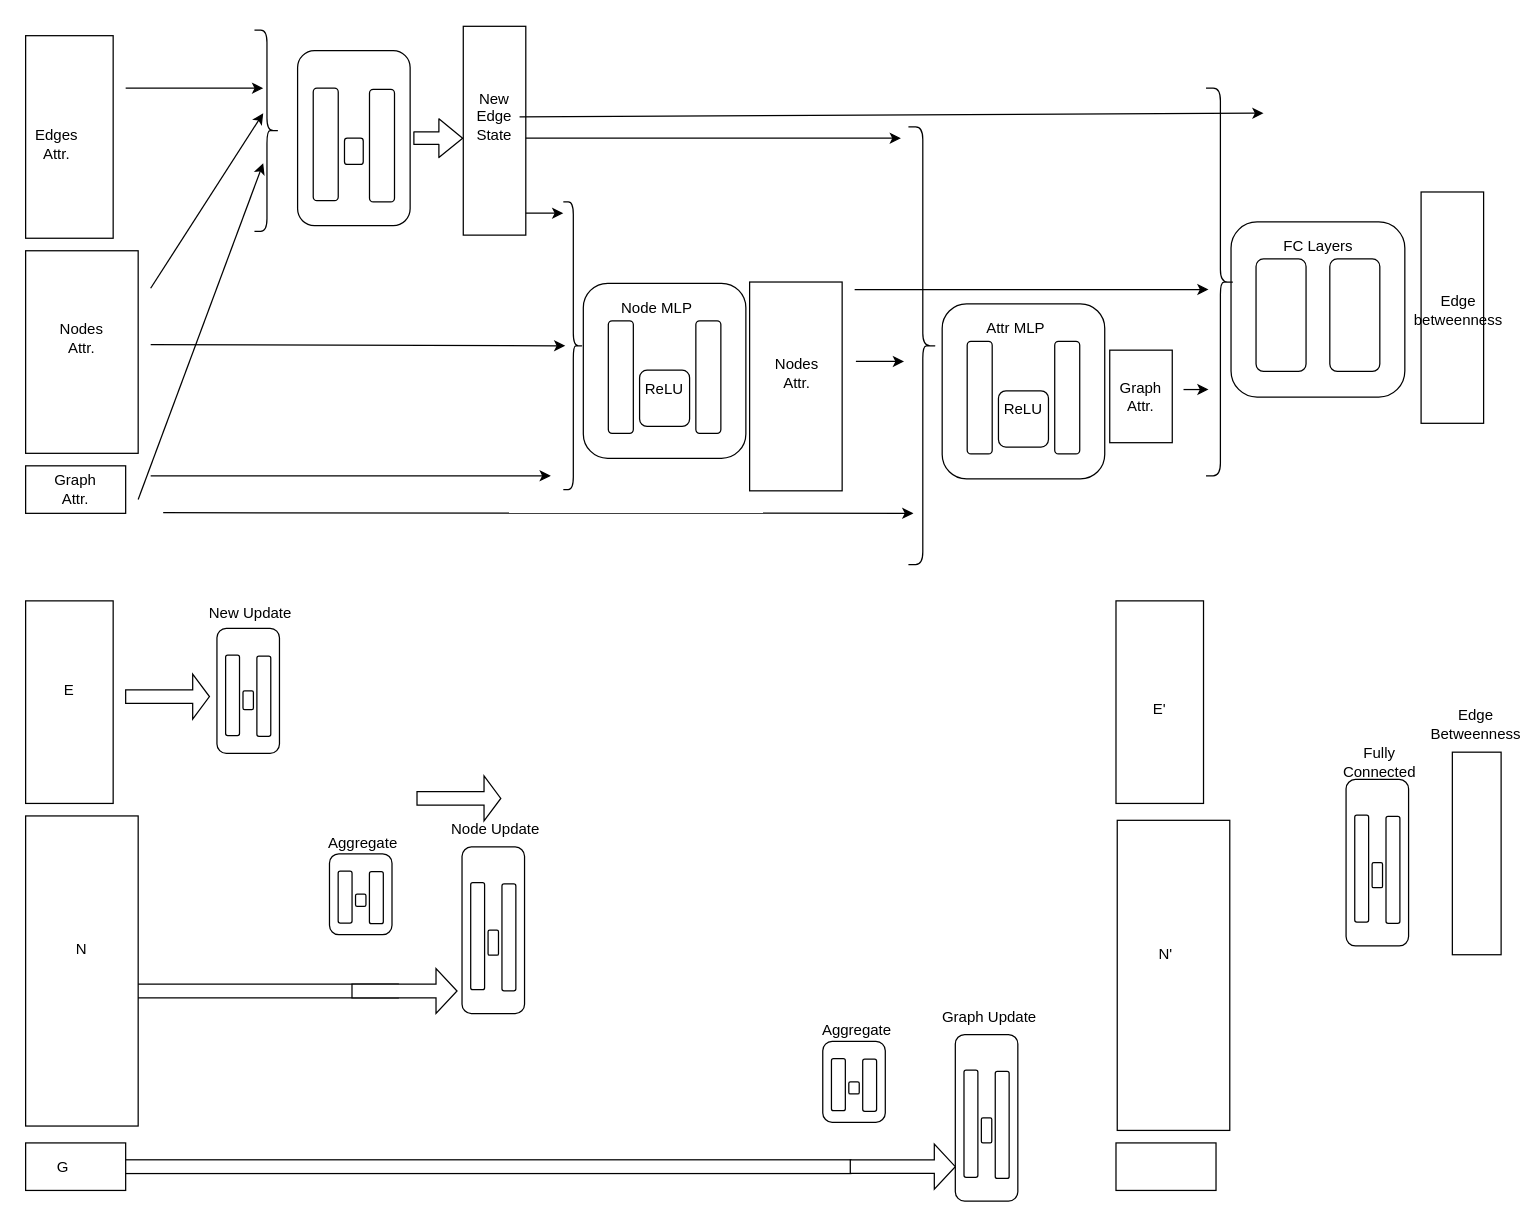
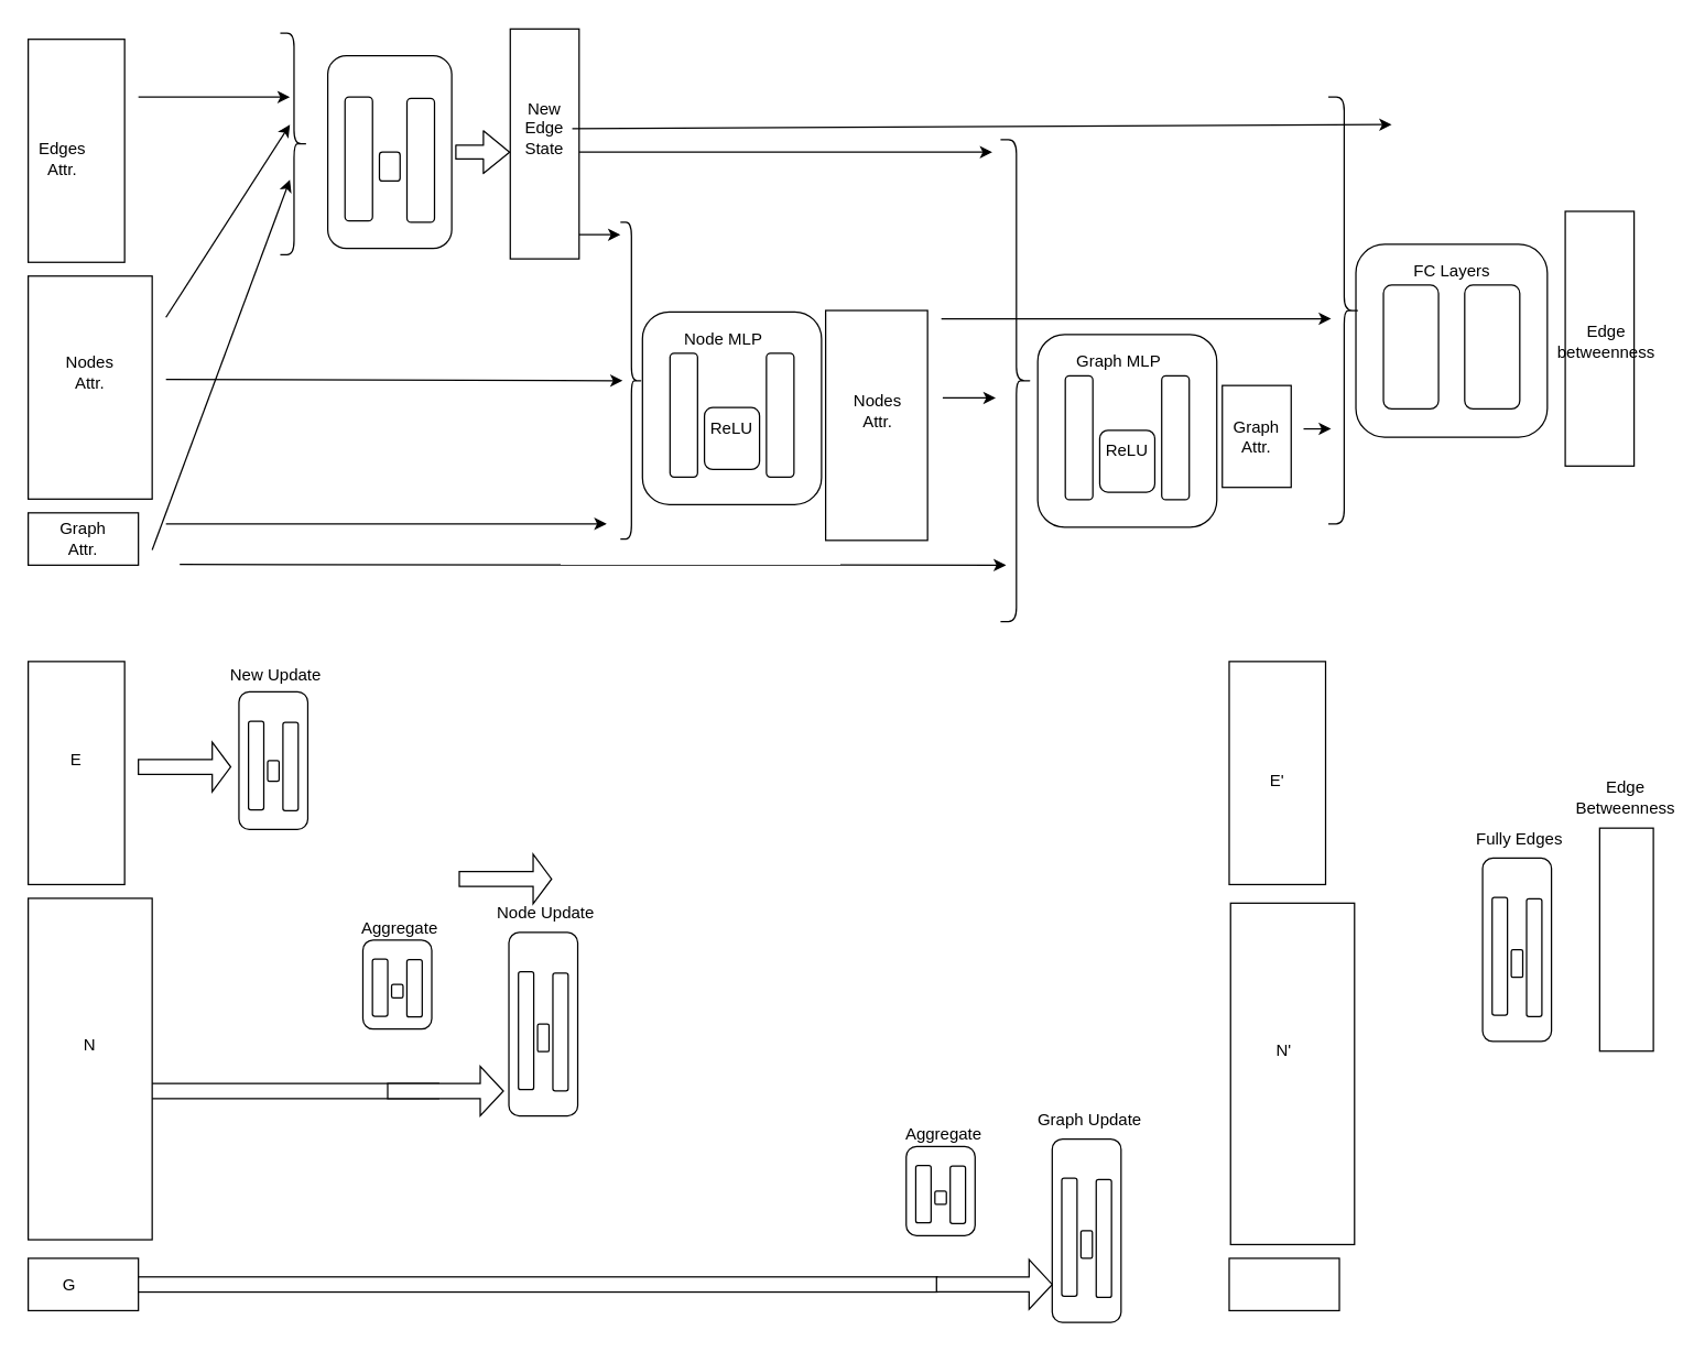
- <mxCell id="50" value="Attr MLP" style="text;html=1;strokeColor=none;fillColor=none;align=center;verticalAlign=middle;whiteSpace=wrap;rounded=0;" parent="1" vertex="1"><mxGeometry x="757" y="252" width="110" height="20" as="geometry" /></mxCell>
+ <mxCell id="50" value="Graph MLP" style="text;html=1;strokeColor=none;fillColor=none;align=center;verticalAlign=middle;whiteSpace=wrap;rounded=0;" parent="1" vertex="1"><mxGeometry x="757" y="252" width="110" height="20" as="geometry" /></mxCell>
- <mxCell id="115" value="Fully Connected&lt;br&gt;" style="text;html=1;strokeColor=none;fillColor=none;align=center;verticalAlign=middle;whiteSpace=wrap;rounded=0;" vertex="1" parent="109"><mxGeometry width="80" height="22.571" as="geometry" /></mxCell>
+ <mxCell id="115" value="Fully Edges&lt;br&gt;" style="text;html=1;strokeColor=none;fillColor=none;align=center;verticalAlign=middle;whiteSpace=wrap;rounded=0;" vertex="1" parent="109"><mxGeometry width="80" height="22.571" as="geometry" /></mxCell>
